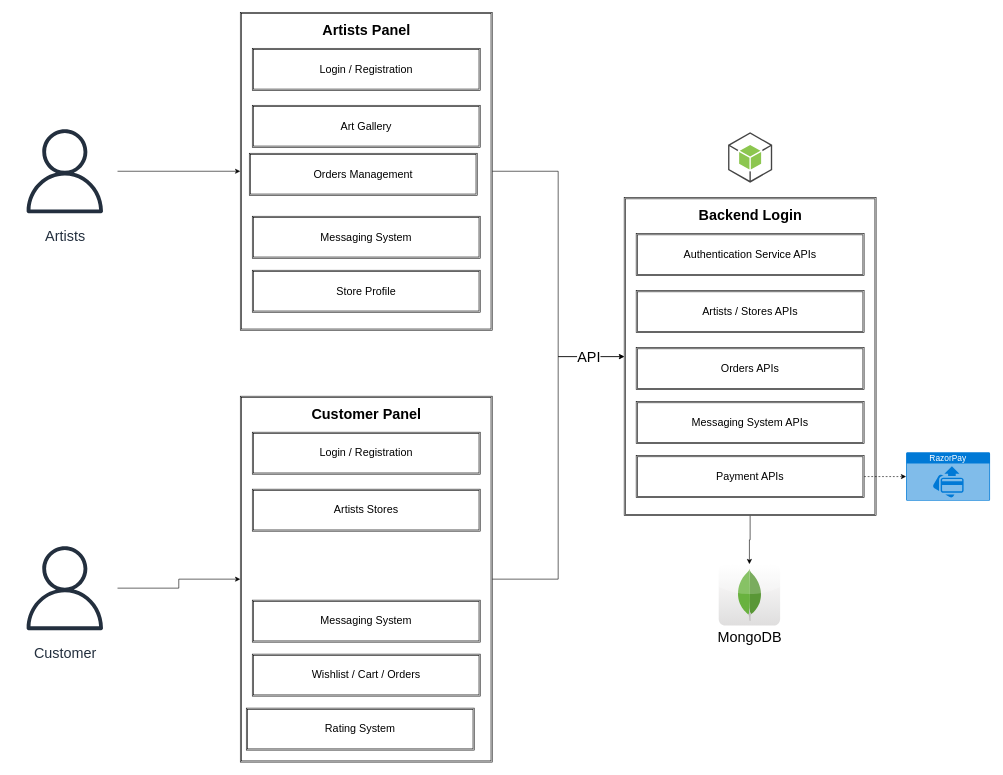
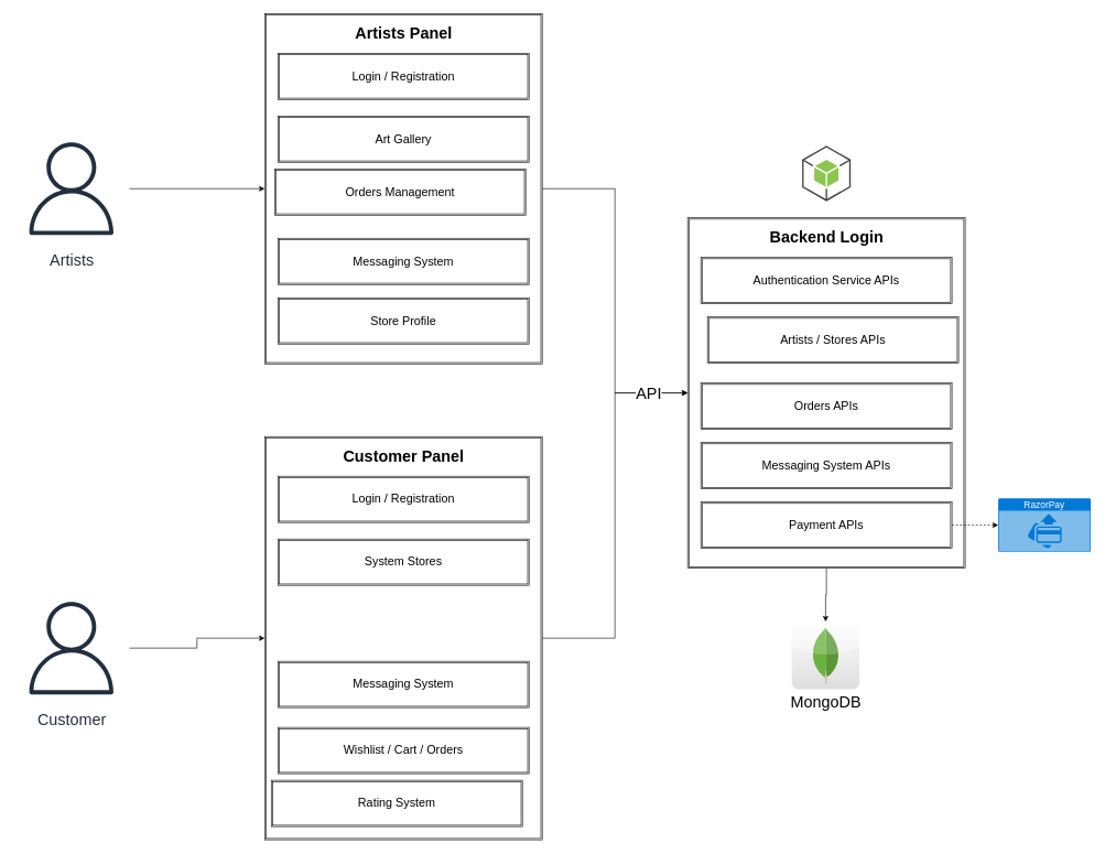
- <mxCell id="27" value="&lt;font style=&quot;font-size: 18px;&quot;&gt;Artists / Stores APIs&lt;/font&gt;" style="shape=ext;double=1;rounded=0;whiteSpace=wrap;html=1;" vertex="1" parent="1"><mxGeometry x="1060" y="484" width="380" height="70" as="geometry" /></mxCell>
+ <mxCell id="27" value="&lt;font style=&quot;font-size: 18px;&quot;&gt;Artists / Stores APIs&lt;/font&gt;" style="shape=ext;double=1;rounded=0;whiteSpace=wrap;html=1;" vertex="1" parent="1"><mxGeometry x="1070" y="479" width="380" height="70" as="geometry" /></mxCell>
- <mxCell id="19" value="&lt;font style=&quot;font-size: 18px;&quot;&gt;Artists Stores&lt;/font&gt;" style="shape=ext;double=1;rounded=0;whiteSpace=wrap;html=1;" vertex="1" parent="1"><mxGeometry x="420" y="815" width="380" height="70" as="geometry" /></mxCell>
+ <mxCell id="19" value="&lt;font style=&quot;font-size: 18px;&quot;&gt;System Stores&lt;/font&gt;" style="shape=ext;double=1;rounded=0;whiteSpace=wrap;html=1;" vertex="1" parent="1"><mxGeometry x="420" y="815" width="380" height="70" as="geometry" /></mxCell>
- <mxCell id="21" value="&lt;span style=&quot;font-size: 18px;&quot;&gt;Wishlist / Cart / Orders&lt;/span&gt;" style="shape=ext;double=1;rounded=0;whiteSpace=wrap;html=1;" vertex="1" parent="1"><mxGeometry x="420" y="1090" width="380" height="70" as="geometry" /></mxCell>
+ <mxCell id="21" value="&lt;span style=&quot;font-size: 18px;&quot;&gt;Wishlist / Cart / Orders&lt;/span&gt;" style="shape=ext;double=1;rounded=0;whiteSpace=wrap;html=1;" vertex="1" parent="1"><mxGeometry x="420" y="1100" width="380" height="70" as="geometry" /></mxCell>
